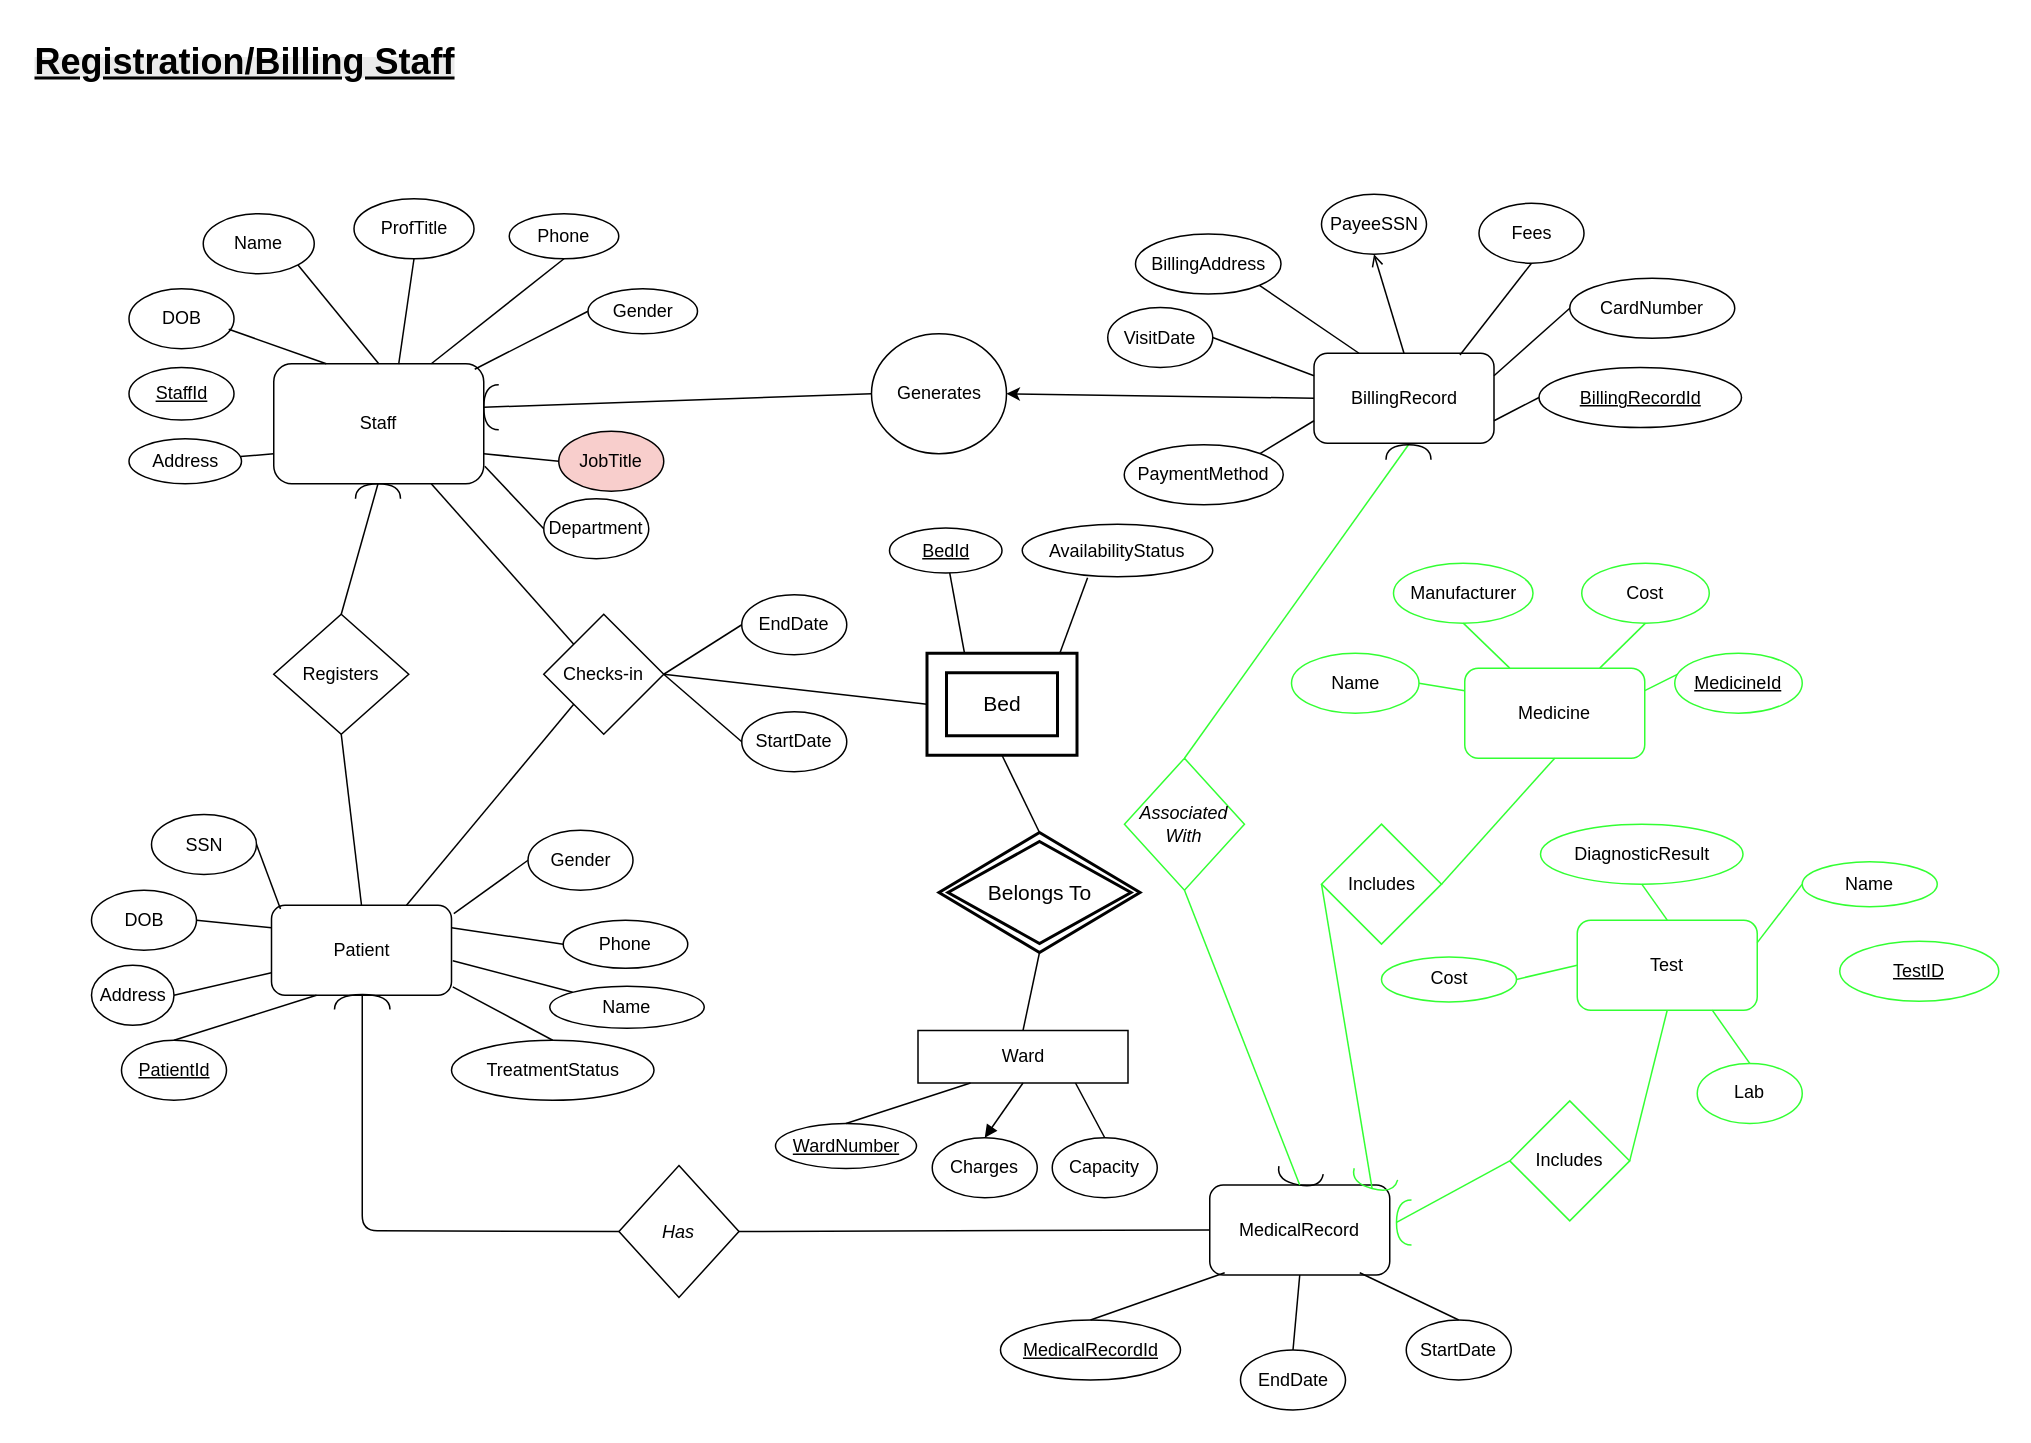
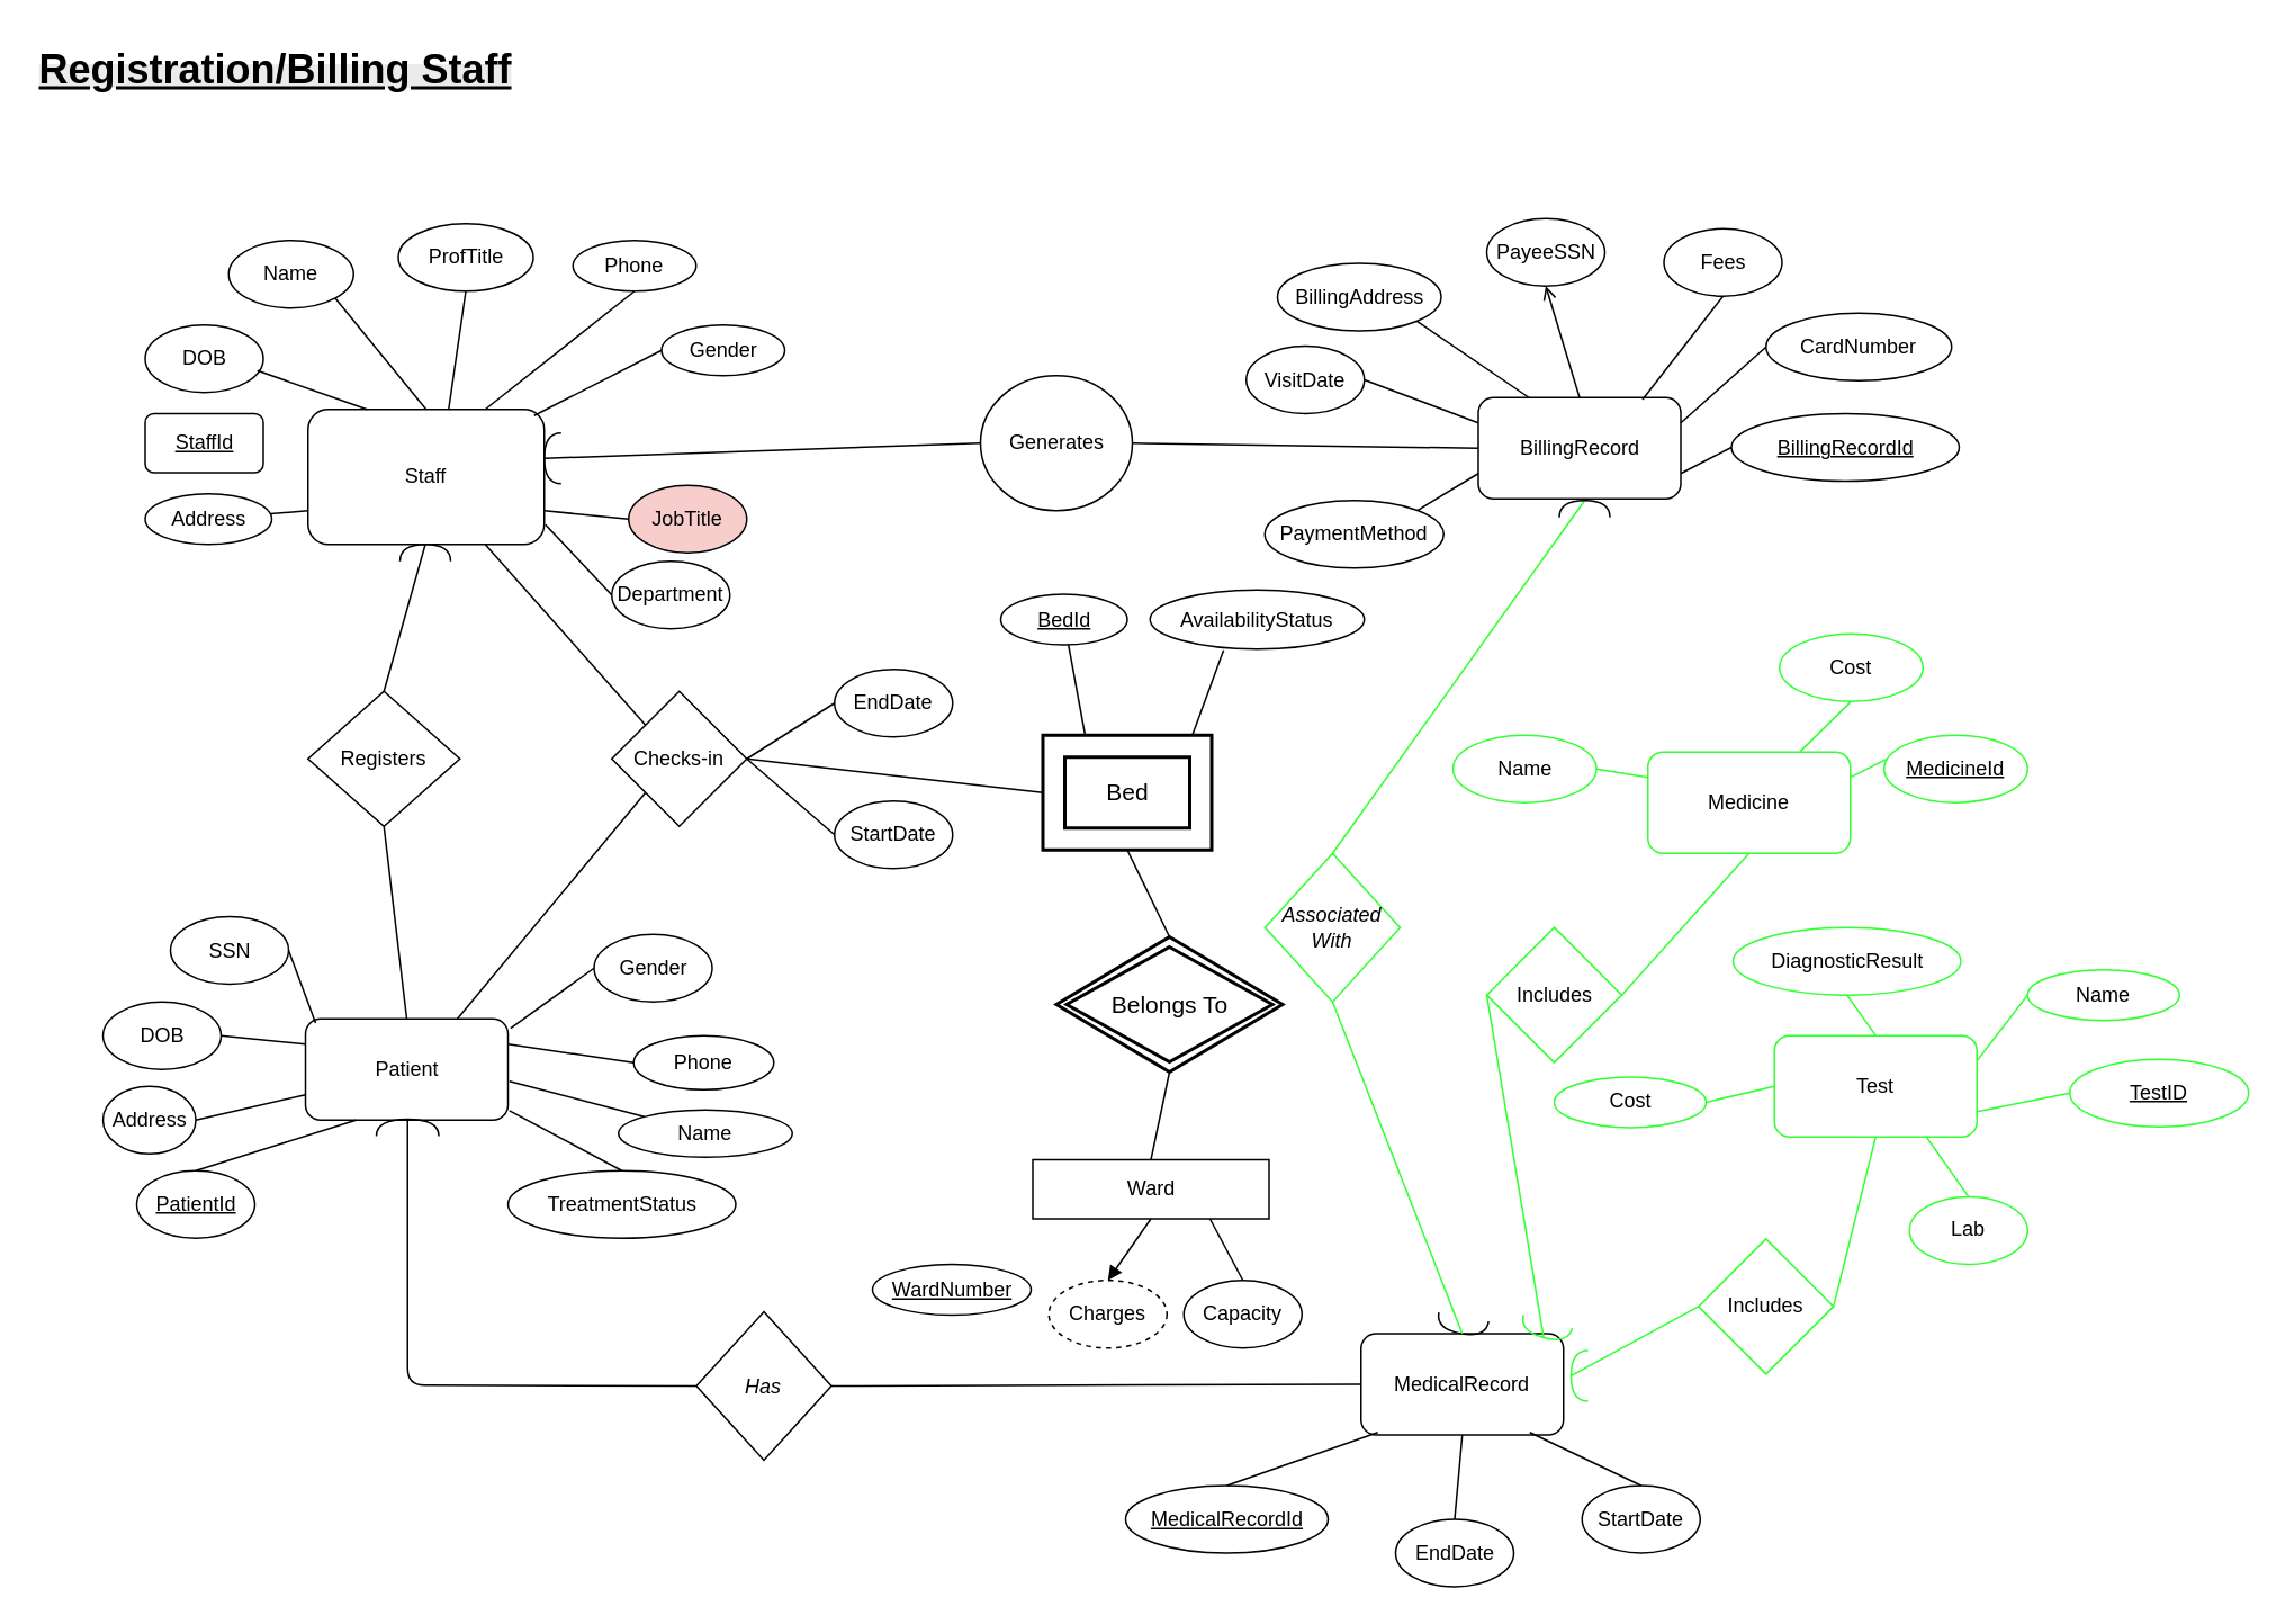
- <mxCell id="25" value="&lt;u&gt;StaffId&lt;/u&gt;" style="ellipse;whiteSpace=wrap;html=1;rounded=1;" parent="1" vertex="1"><mxGeometry x="85.5" y="244.5" width="70" height="35" as="geometry" /></mxCell>
+ <mxCell id="25" value="&lt;u&gt;StaffId&lt;/u&gt;" style="whiteSpace=wrap;html=1;rounded=1;" parent="1" vertex="1"><mxGeometry x="85.5" y="244.5" width="70" height="35" as="geometry" /></mxCell>
- <mxCell id="86" value="" style="endArrow=classic;html=1;exitX=0;exitY=0.5;exitDx=0;exitDy=0;entryX=1;entryY=0.5;entryDx=0;entryDy=0;" parent="1" source="7" target="85" edge="1"><mxGeometry width="50" height="50" relative="1" as="geometry"><mxPoint x="236.571" y="418.429" as="sourcePoint" /><mxPoint x="260.857" y="332.714" as="targetPoint" /></mxGeometry></mxCell>
+ <mxCell id="86" value="" style="endArrow=none;html=1;exitX=0;exitY=0.5;exitDx=0;exitDy=0;entryX=1;entryY=0.5;entryDx=0;entryDy=0;" parent="1" source="7" target="85" edge="1"><mxGeometry width="50" height="50" relative="1" as="geometry"><mxPoint x="236.571" y="418.429" as="sourcePoint" /><mxPoint x="260.857" y="332.714" as="targetPoint" /></mxGeometry></mxCell>
- <mxCell id="112" value="Manufacturer&lt;br&gt;" style="ellipse;whiteSpace=wrap;html=1;rounded=1;strokeColor=#33FF33;" parent="1" vertex="1"><mxGeometry x="928.5" y="374.929" width="93" height="40" as="geometry" /></mxCell>
- <mxCell id="115" value="" style="endArrow=none;html=1;entryX=0.5;entryY=1;entryDx=0;entryDy=0;exitX=0.25;exitY=0;exitDx=0;exitDy=0;strokeColor=#33FF33;" parent="1" source="103" target="112" edge="1"><mxGeometry width="50" height="50" relative="1" as="geometry"><mxPoint x="1076" y="454.929" as="sourcePoint" /><mxPoint x="1122" y="424.929" as="targetPoint" /></mxGeometry></mxCell>
+ <mxCell id="120" value="" style="endArrow=none;html=1;entryX=0;entryY=0.5;entryDx=0;entryDy=0;exitX=1;exitY=0.75;exitDx=0;exitDy=0;strokeColor=#33FF33;" parent="1" source="104" target="117" edge="1"><mxGeometry width="50" height="50" relative="1" as="geometry"><mxPoint x="1061" y="653.429" as="sourcePoint" /><mxPoint x="996" y="673.429" as="targetPoint" /></mxGeometry></mxCell>
- <mxCell id="76" value="" style="endArrow=none;html=1;entryX=0.5;entryY=0;entryDx=0;entryDy=0;exitX=0.25;exitY=1;exitDx=0;exitDy=0;" parent="1" source="71" target="75" edge="1"><mxGeometry width="50" height="50" relative="1" as="geometry"><mxPoint x="665" y="542" as="sourcePoint" /><mxPoint x="700" y="478" as="targetPoint" /></mxGeometry></mxCell>
- <mxCell id="73" value="Charges" style="ellipse;whiteSpace=wrap;html=1;rounded=1;" parent="1" vertex="1"><mxGeometry x="621" y="758" width="70" height="40" as="geometry" /></mxCell>
+ <mxCell id="73" value="Charges" style="ellipse;whiteSpace=wrap;html=1;rounded=1;dashed=1;" parent="1" vertex="1"><mxGeometry x="621" y="758" width="70" height="40" as="geometry" /></mxCell>
